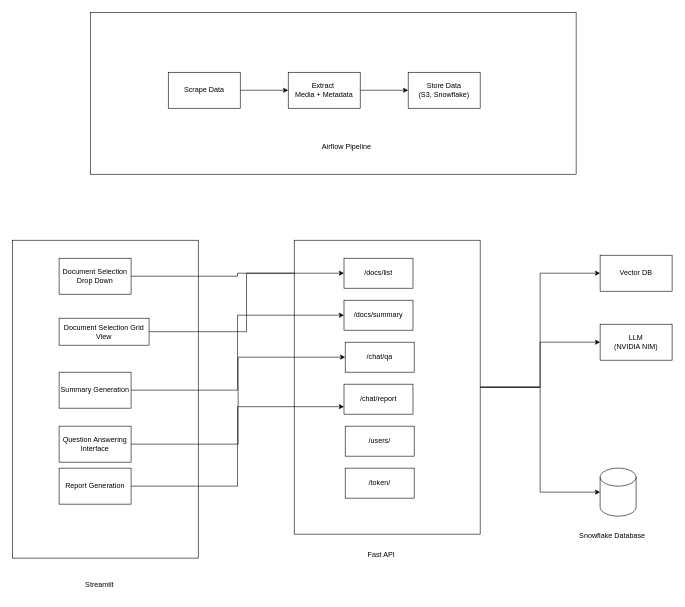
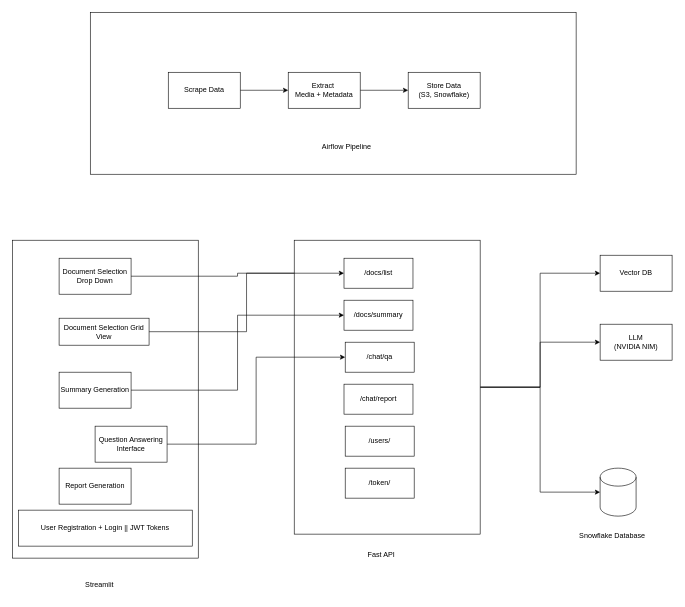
- <mxCell id="31" style="edgeStyle=orthogonalEdgeStyle;rounded=0;orthogonalLoop=1;jettySize=auto;html=1;entryX=0;entryY=0.75;entryDx=0;entryDy=0;" edge="1" parent="1" source="32" target="23"><mxGeometry relative="1" as="geometry" /></mxCell>
- <mxCell id="25" value="Question Answering Interface" style="rounded=0;whiteSpace=wrap;html=1;" vertex="1" parent="1"><mxGeometry x="98" y="710" width="120" height="60" as="geometry" /></mxCell>
+ <mxCell id="25" value="Question Answering Interface" style="rounded=0;whiteSpace=wrap;html=1;" vertex="1" parent="1"><mxGeometry x="158" y="710" width="120" height="60" as="geometry" /></mxCell>
+ <mxCell id="28" value="User Registration + Login || JWT Tokens" style="rounded=0;whiteSpace=wrap;html=1;" vertex="1" parent="1"><mxGeometry x="30" y="850" width="290" height="60" as="geometry" /></mxCell>
